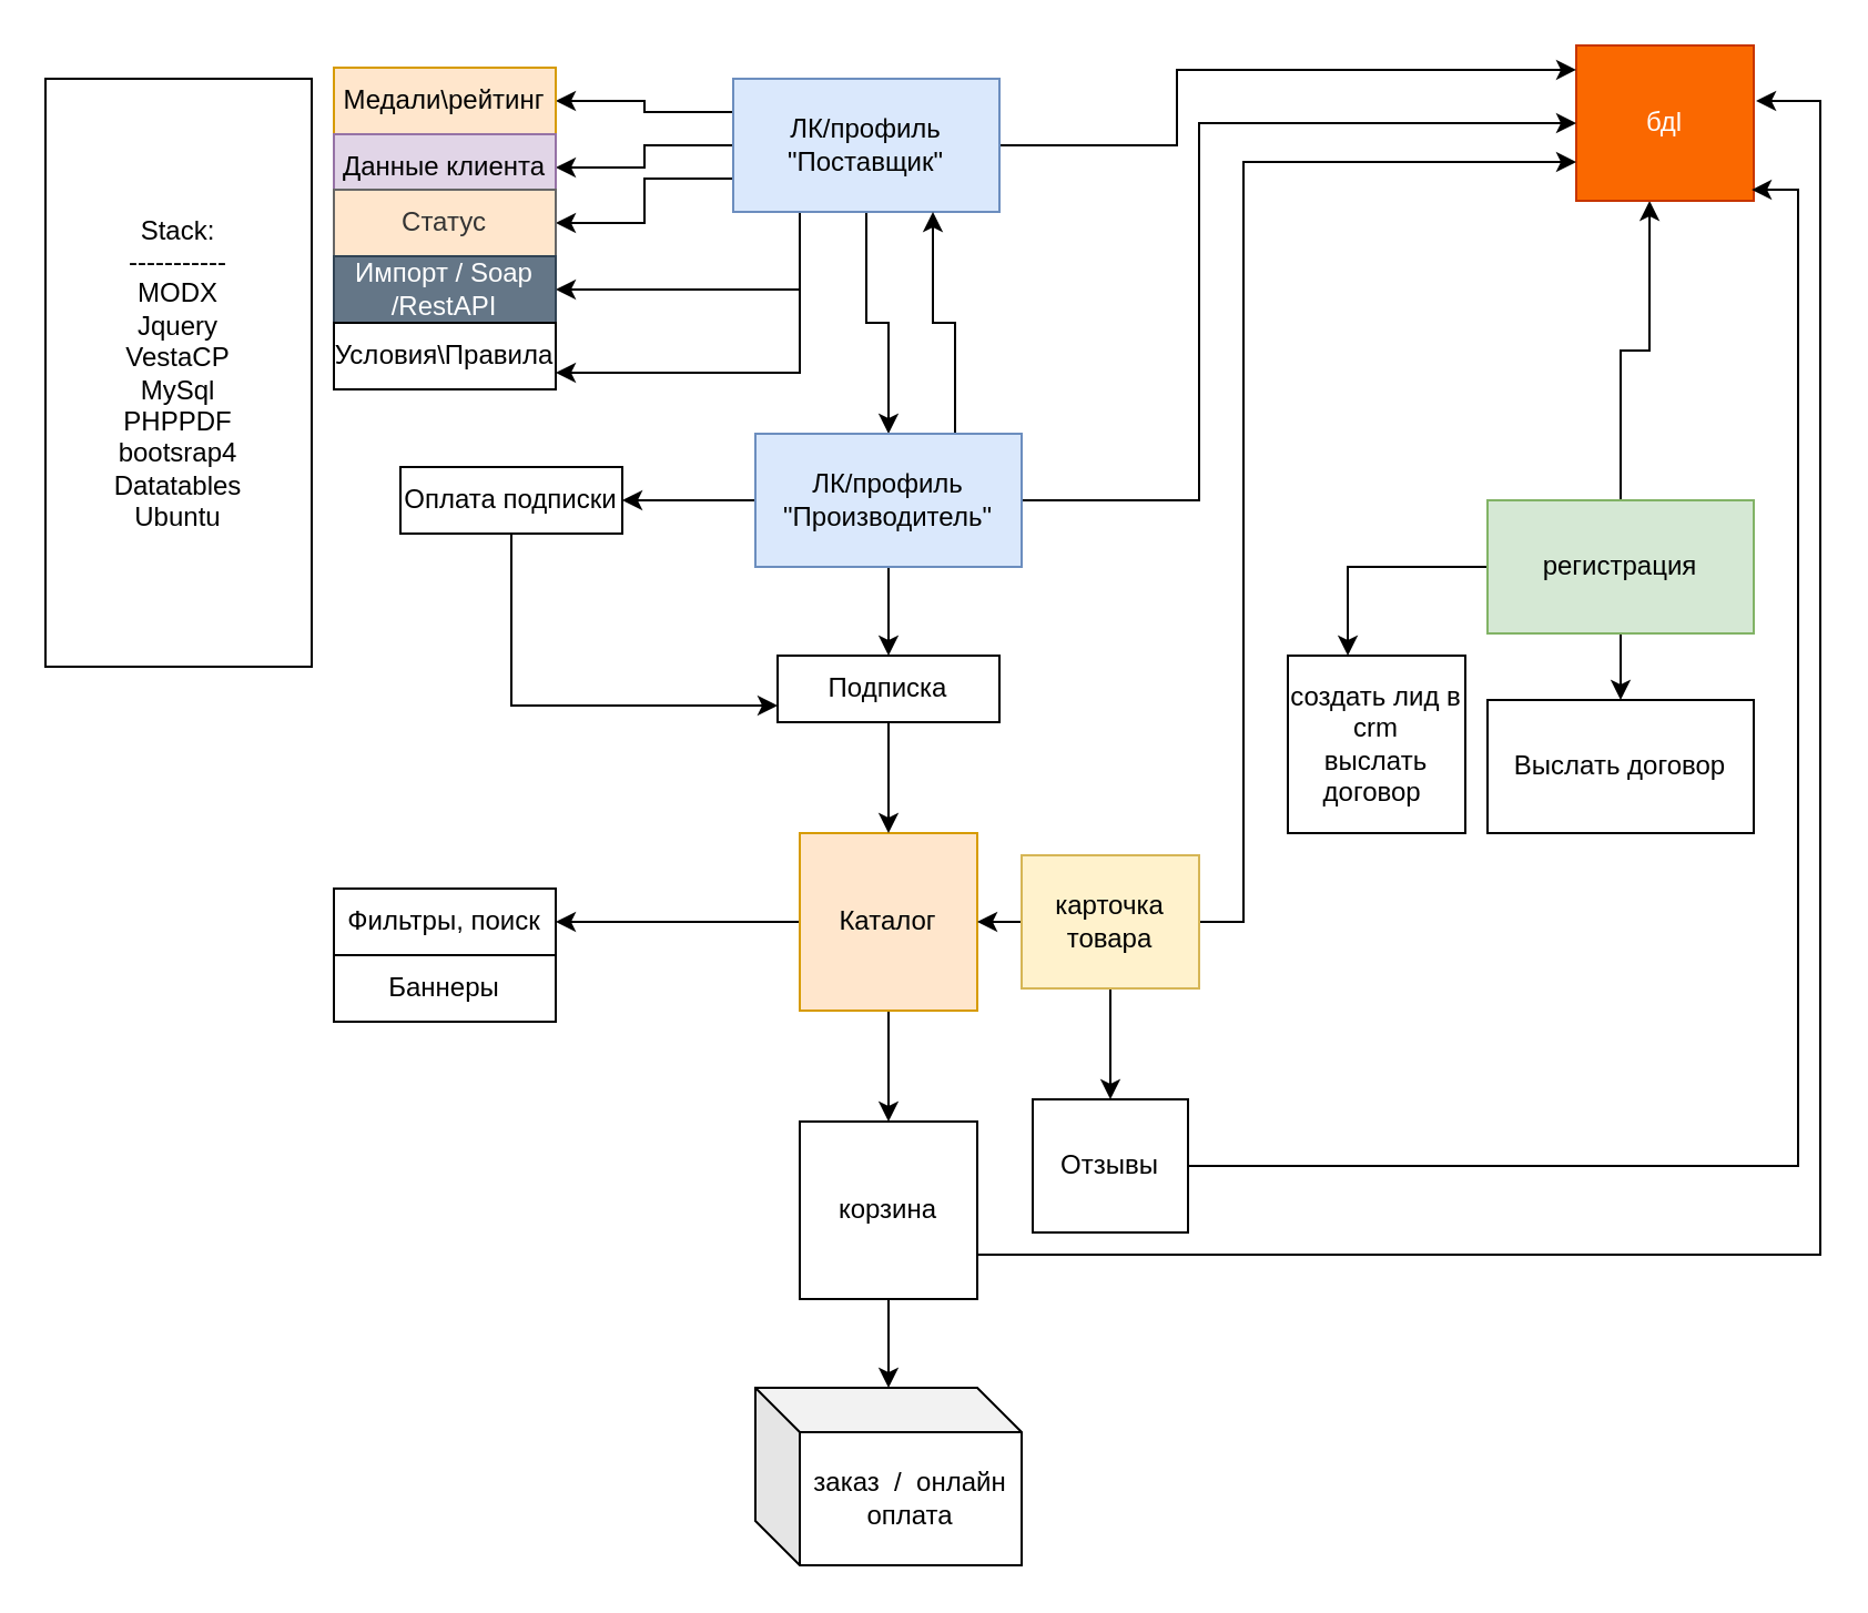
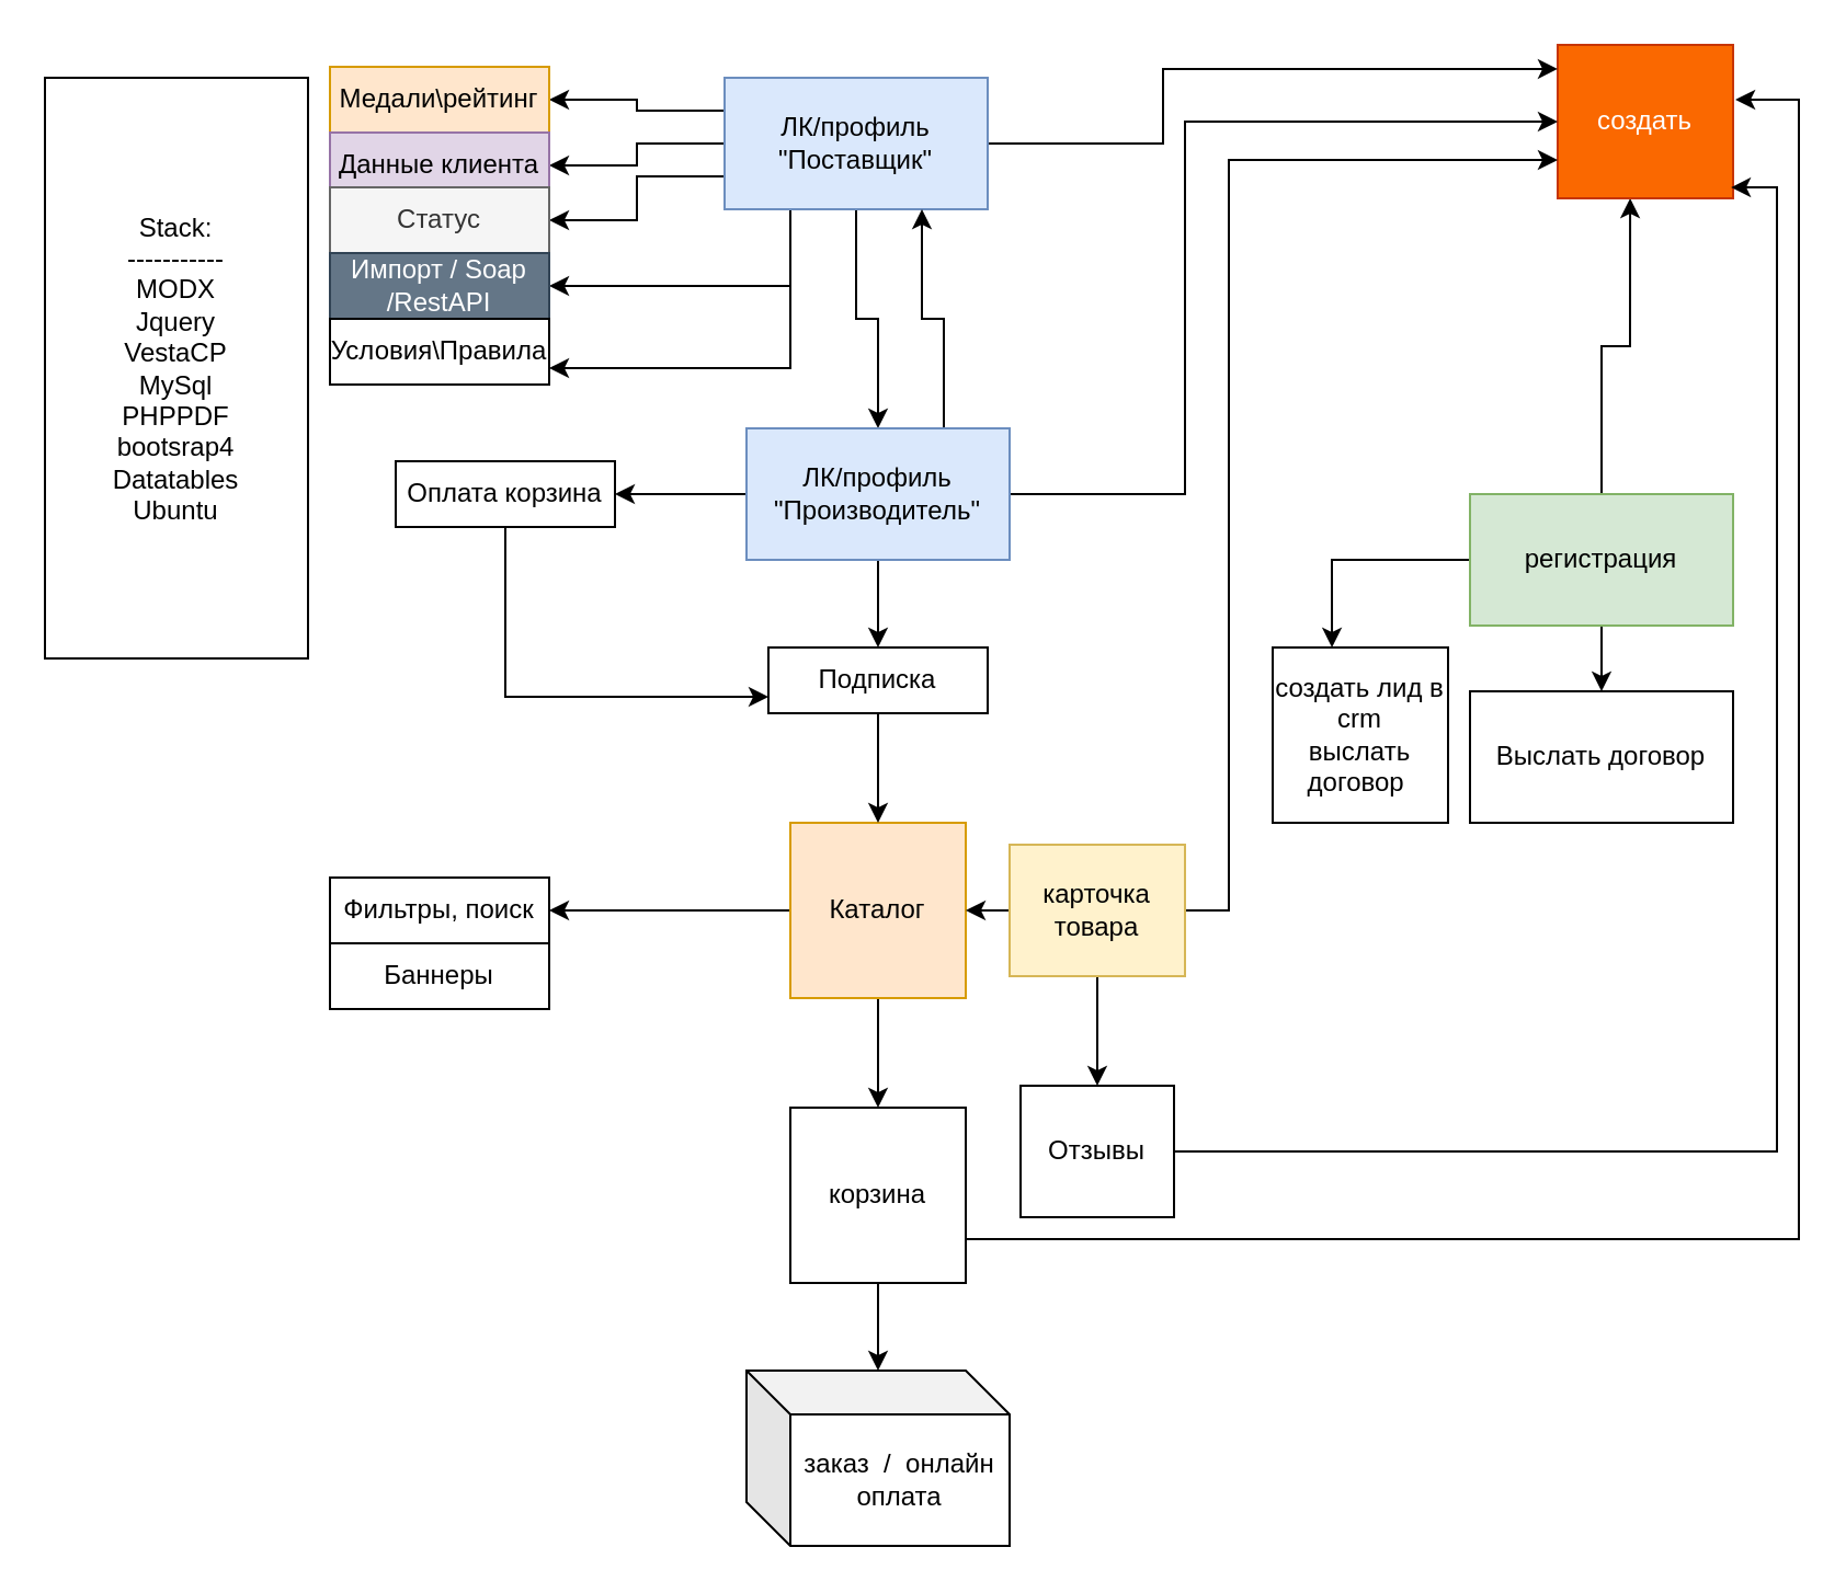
- <mxCell id="6" value="бдl" style="rounded=0;whiteSpace=wrap;html=1;fillColor=#fa6800;strokeColor=#C73500;fontColor=#ffffff;" vertex="1" parent="1"><mxGeometry x="710" width="80" height="70" as="geometry" y="20" /></mxCell>
+ <mxCell id="6" value="создать" style="rounded=0;whiteSpace=wrap;html=1;fillColor=#fa6800;strokeColor=#C73500;fontColor=#ffffff;" vertex="1" parent="1"><mxGeometry x="710" width="80" height="70" as="geometry" y="20" /></mxCell>
- <mxCell id="17" value="Статус" style="rounded=0;whiteSpace=wrap;html=1;fillColor=#ffe6cc;strokeColor=#666666;fontColor=#333333;" vertex="1" parent="1"><mxGeometry x="150" y="85" width="100" height="30" as="geometry" /></mxCell>
+ <mxCell id="17" value="Статус" style="rounded=0;whiteSpace=wrap;html=1;fillColor=#f5f5f5;strokeColor=#666666;fontColor=#333333;" vertex="1" parent="1"><mxGeometry x="150" y="85" width="100" height="30" as="geometry" /></mxCell>
- <mxCell id="42" value="Оплата подписки" style="rounded=0;whiteSpace=wrap;html=1;" vertex="1" parent="1"><mxGeometry x="180" y="210" width="100" height="30" as="geometry" /></mxCell>
+ <mxCell id="42" value="Оплата корзина" style="rounded=0;whiteSpace=wrap;html=1;" vertex="1" parent="1"><mxGeometry x="180" y="210" width="100" height="30" as="geometry" /></mxCell>
